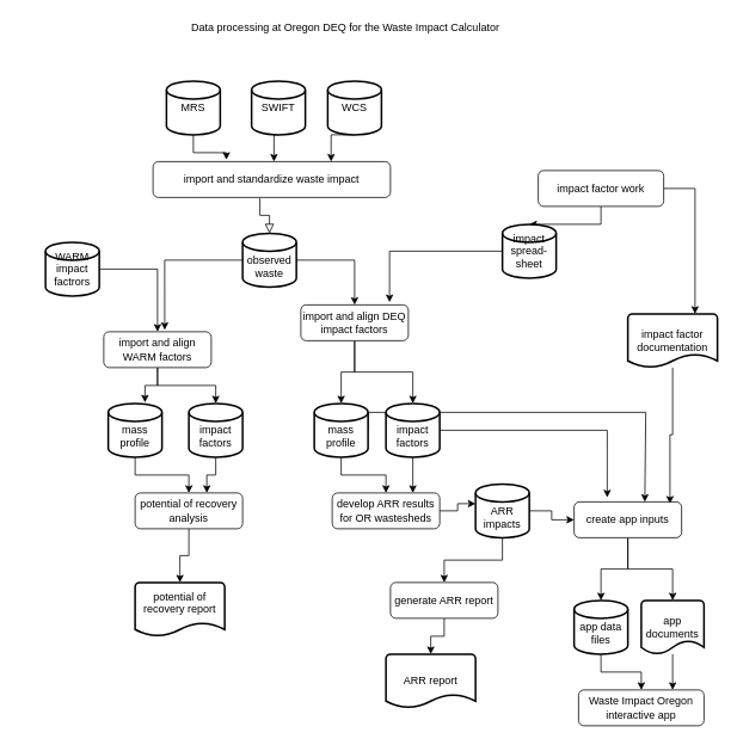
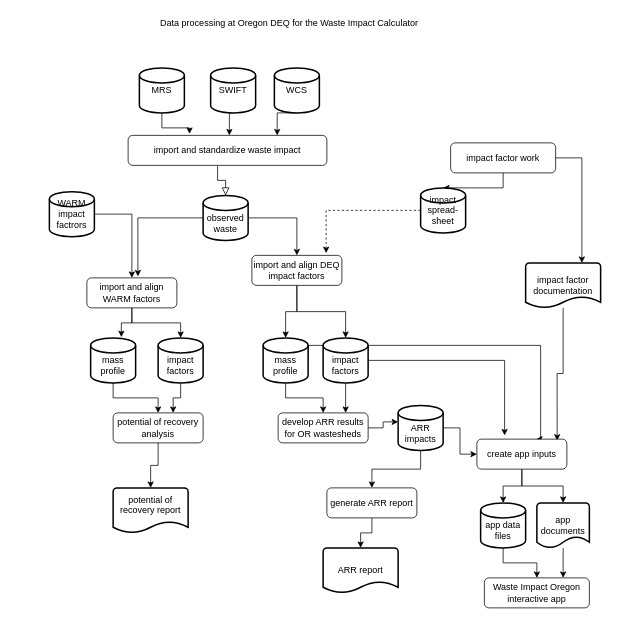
- <mxCell id="48" style="edgeStyle=orthogonalEdgeStyle;rounded=0;orthogonalLoop=1;jettySize=auto;html=1;entryX=0.825;entryY=-0.075;entryDx=0;entryDy=0;entryPerimeter=0;" parent="1" source="49" target="6" edge="1"><mxGeometry relative="1" as="geometry" /></mxCell>
+ <mxCell id="48" style="edgeStyle=orthogonalEdgeStyle;rounded=0;orthogonalLoop=1;jettySize=auto;html=1;entryX=0.825;entryY=-0.075;entryDx=0;entryDy=0;entryPerimeter=0;dashed=1;" parent="1" source="49" target="6" edge="1"><mxGeometry relative="1" as="geometry" /></mxCell>
- <mxCell id="15" value="WARM impact factrors" style="strokeWidth=2;html=1;shape=mxgraph.flowchart.database;whiteSpace=wrap;" parent="1" vertex="1"><mxGeometry x="50" y="270" width="60" height="60" as="geometry" /></mxCell>
+ <mxCell id="15" value="WARM impact factrors" style="strokeWidth=2;html=1;shape=mxgraph.flowchart.database;whiteSpace=wrap;" parent="1" vertex="1"><mxGeometry x="65" y="255" width="60" height="60" as="geometry" /></mxCell>
- <mxCell id="47" value="&lt;div&gt;create app inputs&lt;/div&gt;" style="rounded=1;whiteSpace=wrap;html=1;fontSize=12;glass=0;strokeWidth=1;shadow=0;" parent="1" vertex="1"><mxGeometry x="640" y="560" width="120" height="40" as="geometry" /></mxCell>
+ <mxCell id="47" value="&lt;div&gt;create app inputs&lt;/div&gt;" style="rounded=1;whiteSpace=wrap;html=1;fontSize=12;glass=0;strokeWidth=1;shadow=0;" parent="1" vertex="1"><mxGeometry x="635" y="585" width="120" height="40" as="geometry" /></mxCell>
